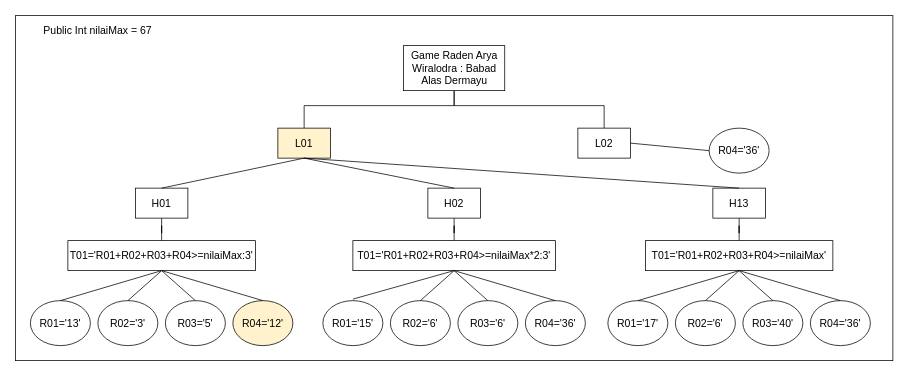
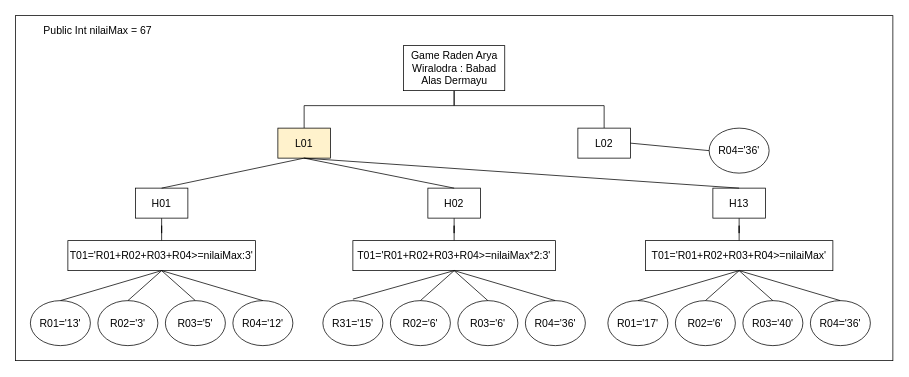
- <mxCell id="18" value="R04='12'" style="ellipse;whiteSpace=wrap;html=1;fontSize=14;fillColor=#fff2cc;" parent="1" vertex="1"><mxGeometry x="310" y="400" width="80" height="60" as="geometry" /></mxCell>
+ <mxCell id="18" value="R04='12'" style="ellipse;whiteSpace=wrap;html=1;fontSize=14;" parent="1" vertex="1"><mxGeometry x="310" y="400" width="80" height="60" as="geometry" /></mxCell>
- <mxCell id="19" value="R01='15'" style="ellipse;whiteSpace=wrap;html=1;fontSize=14;" parent="1" vertex="1"><mxGeometry x="430" y="400" width="80" height="60" as="geometry" /></mxCell>
+ <mxCell id="19" value="R31='15'" style="ellipse;whiteSpace=wrap;html=1;fontSize=14;" parent="1" vertex="1"><mxGeometry x="430" y="400" width="80" height="60" as="geometry" /></mxCell>
